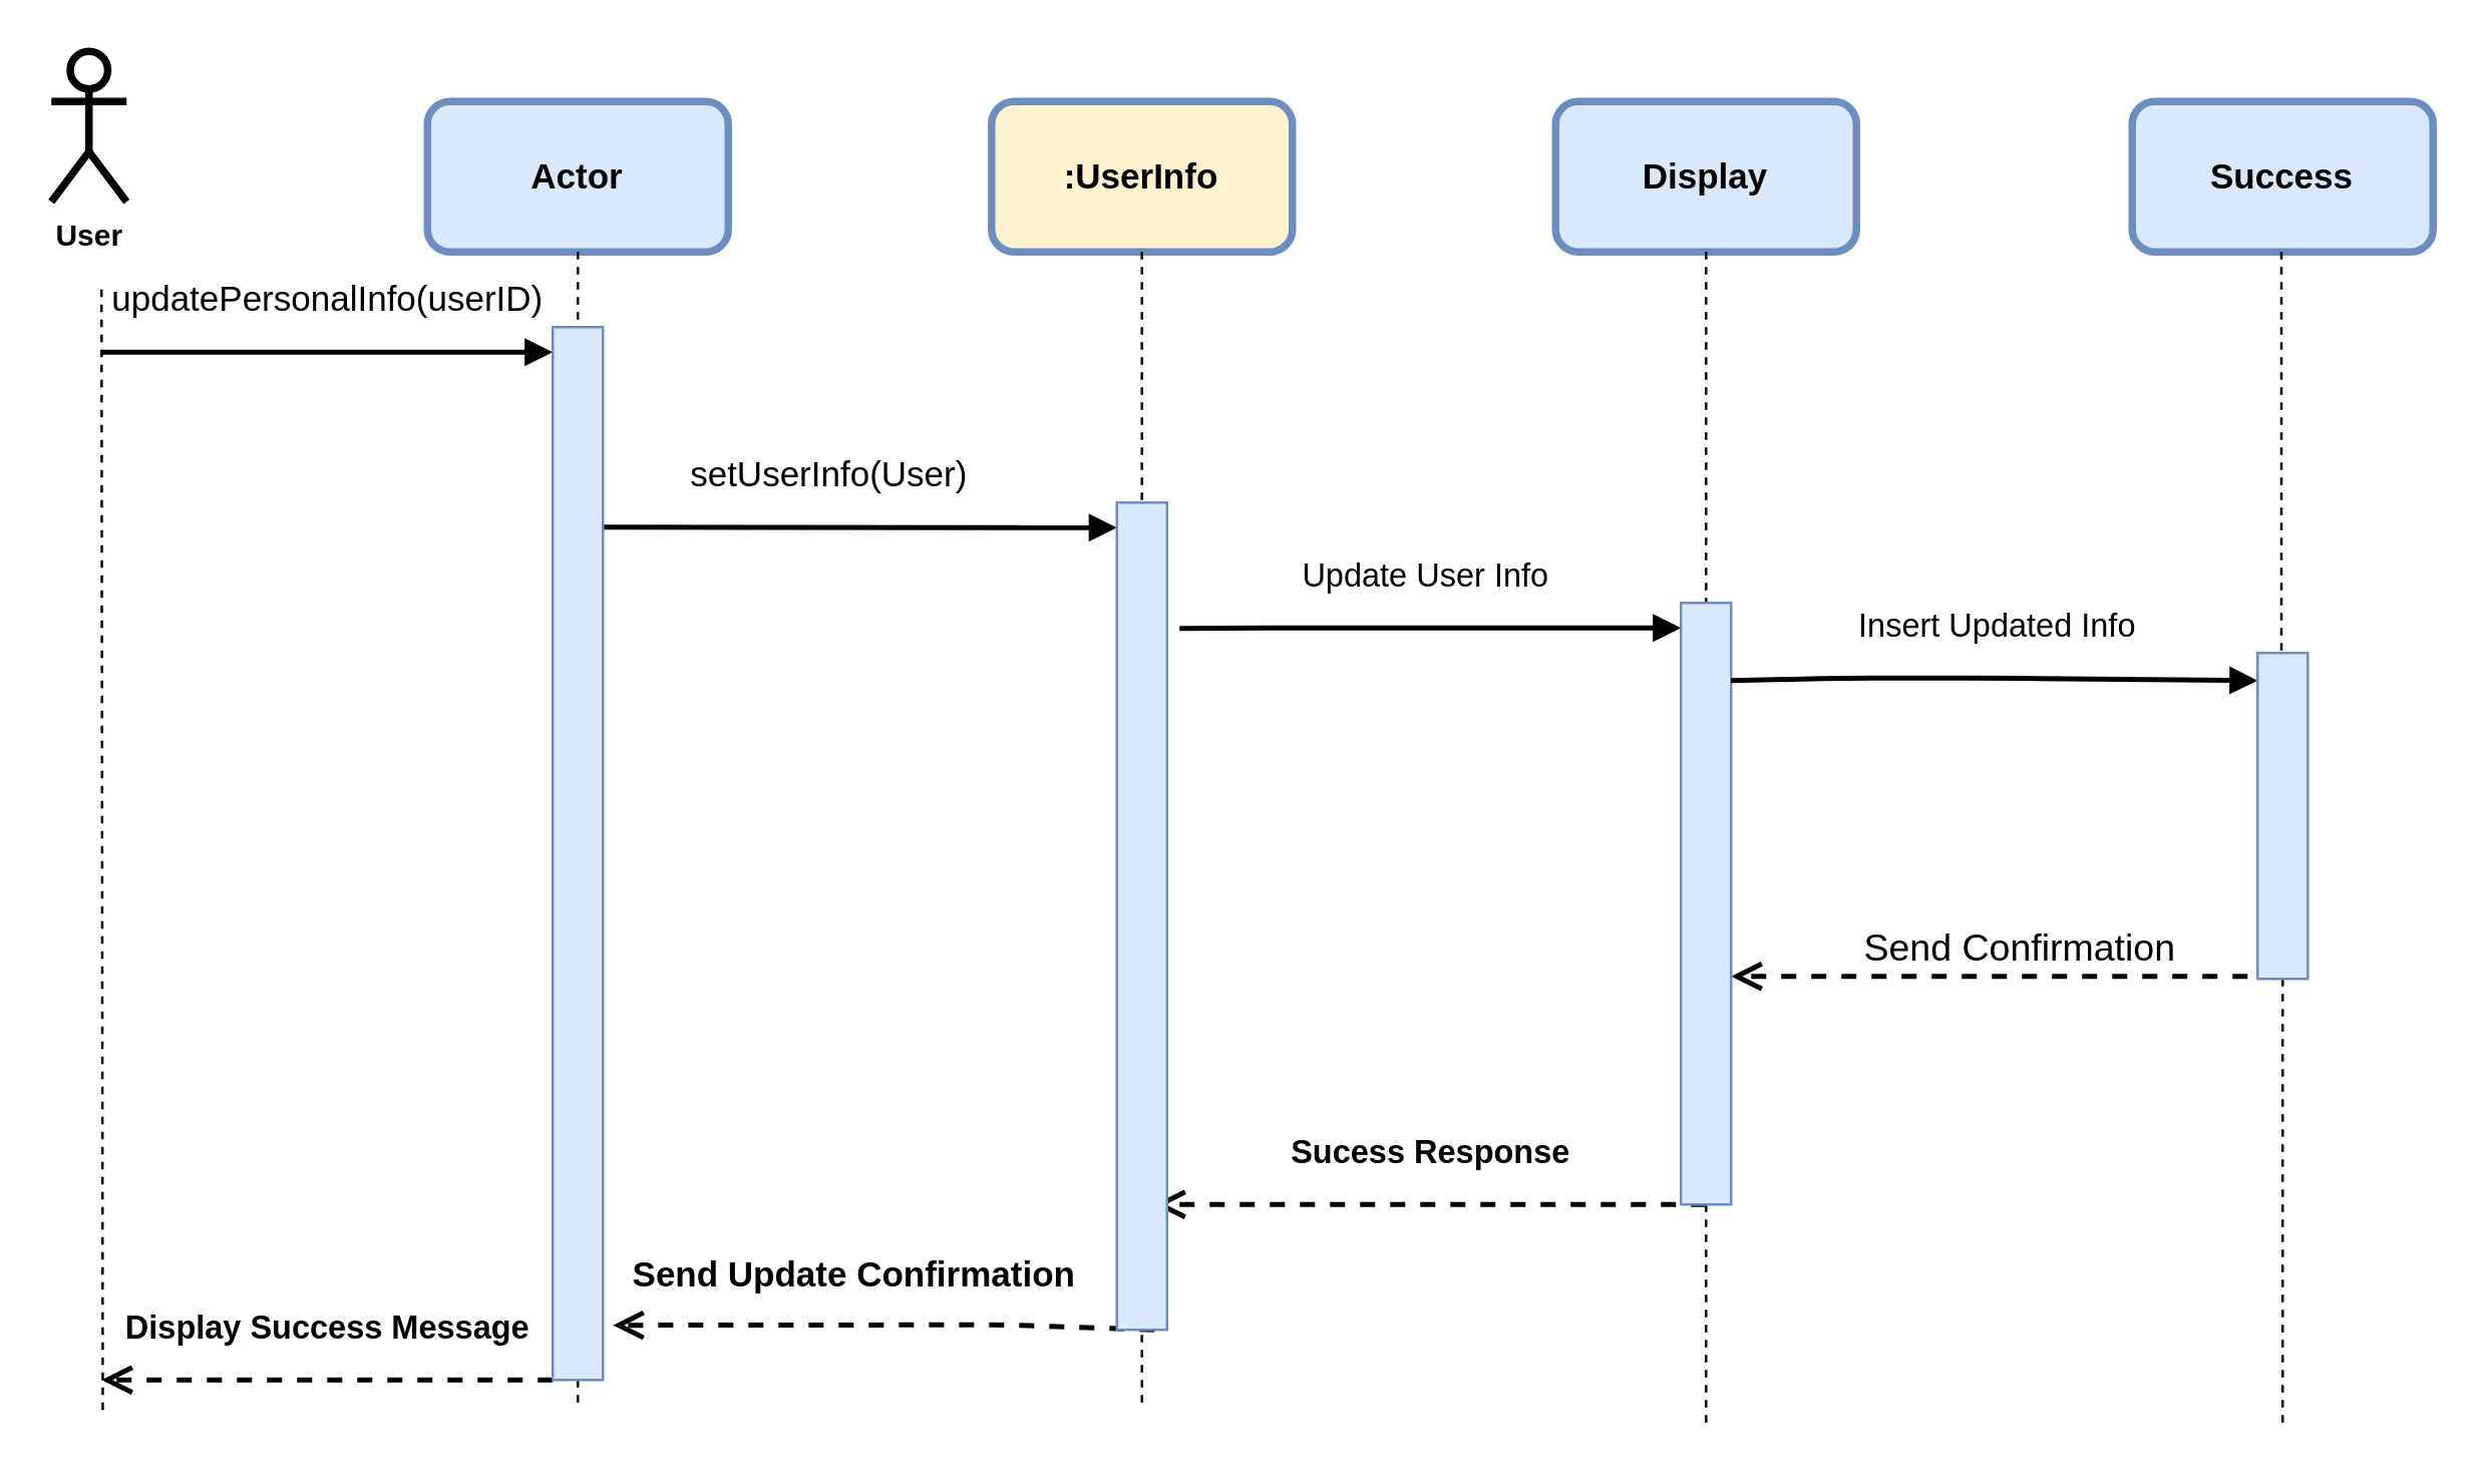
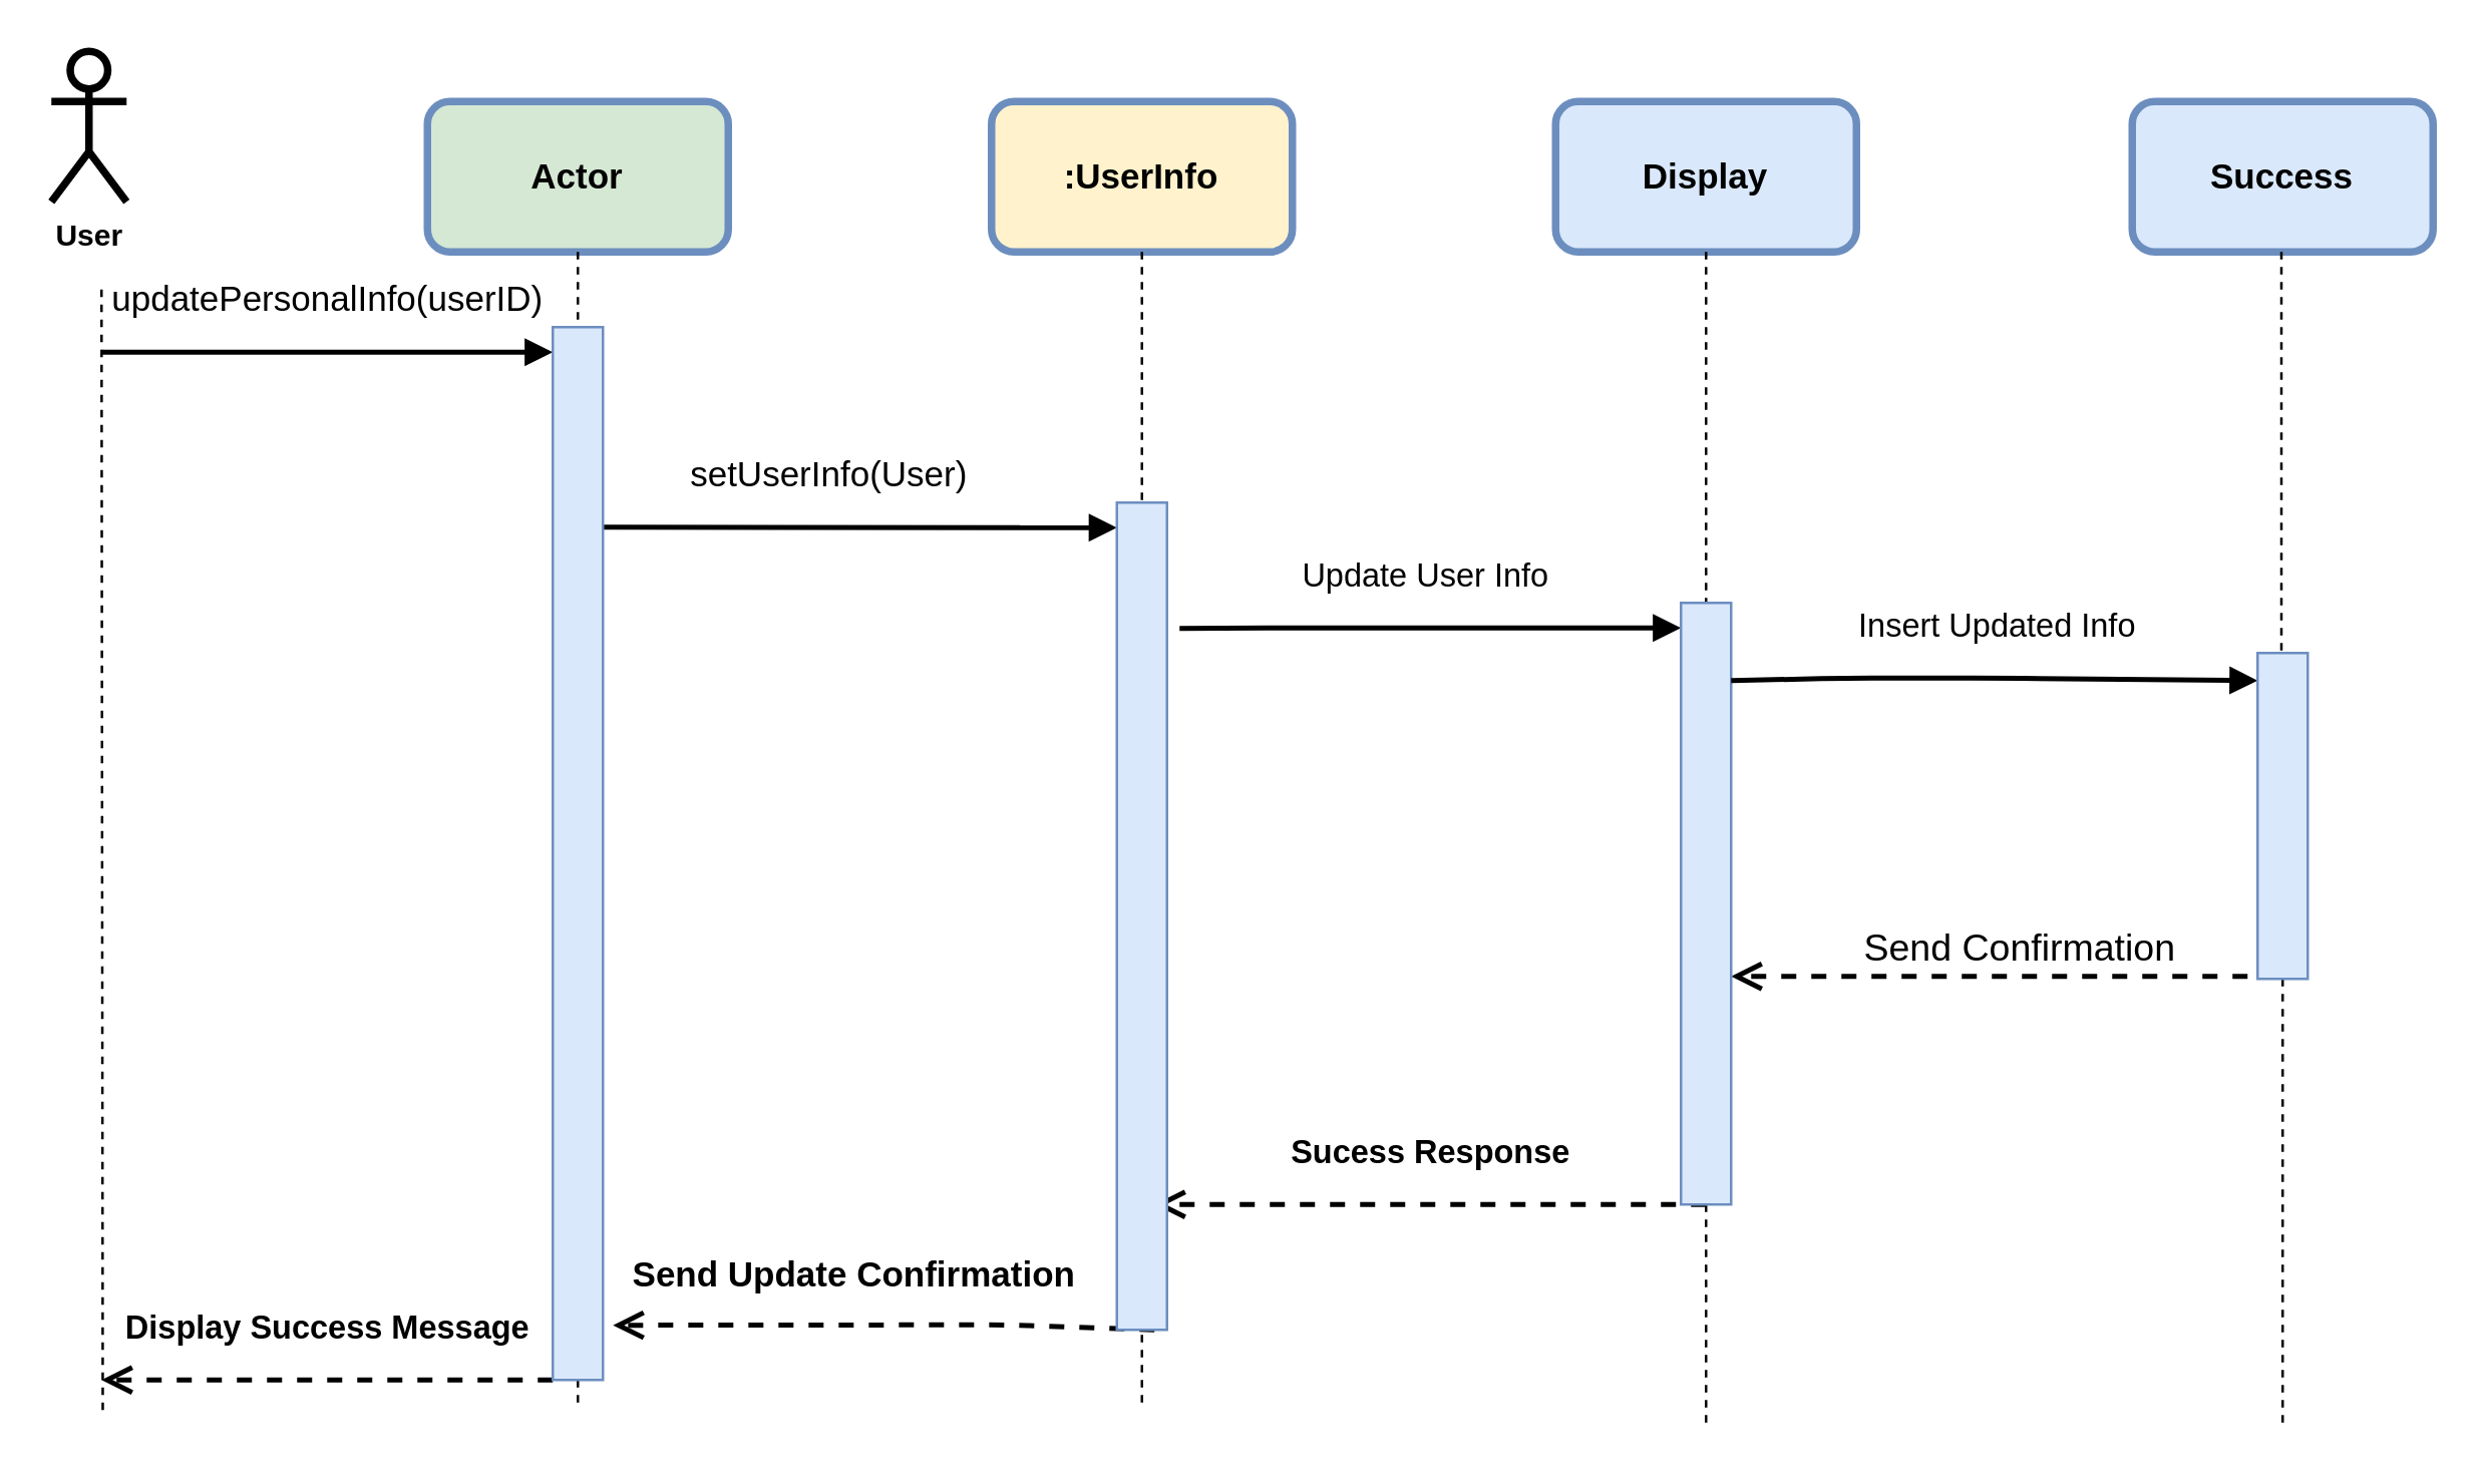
- <mxCell id="3" value="&lt;font color=&quot;#000000&quot;&gt;&lt;span style=&quot;font-size: 14px;&quot;&gt;&lt;b&gt;Actor&lt;/b&gt;&lt;/span&gt;&lt;/font&gt;" style="rounded=1;whiteSpace=wrap;html=1;strokeWidth=3;fillColor=#dae8fc;strokeColor=#6c8ebf;" parent="1" vertex="1"><mxGeometry x="170" y="40" width="120" height="60" as="geometry" /></mxCell>
+ <mxCell id="3" value="&lt;font color=&quot;#000000&quot;&gt;&lt;span style=&quot;font-size: 14px;&quot;&gt;&lt;b&gt;Actor&lt;/b&gt;&lt;/span&gt;&lt;/font&gt;" style="rounded=1;whiteSpace=wrap;html=1;strokeWidth=3;fillColor=#d5e8d4;strokeColor=#6c8ebf;" parent="1" vertex="1"><mxGeometry x="170" y="40" width="120" height="60" as="geometry" /></mxCell>
